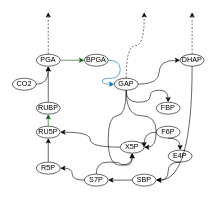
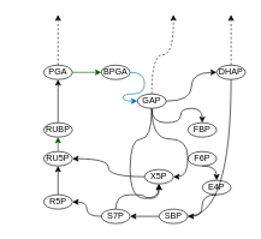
- <mxCell id="5" value="CO2" style="ellipse;whiteSpace=wrap;html=1;strokeColor=#000000;strokeWidth=1;" parent="1" vertex="1"><mxGeometry x="20" y="130" width="40" height="20" as="geometry" /></mxCell>
- <mxCell id="25" value="" style="edgeStyle=orthogonalEdgeStyle;rounded=0;orthogonalLoop=1;jettySize=auto;html=1;exitX=1;exitY=0.5;exitDx=0;exitDy=0;strokeWidth=1;curved=1;entryX=0.5;entryY=1;entryDx=0;entryDy=0;strokeColor=#000000;" parent="1" source="5" target="27" edge="1"><mxGeometry x="-360" y="30" as="geometry" /></mxCell>
- <mxCell id="12" value="" style="edgeStyle=orthogonalEdgeStyle;curved=1;rounded=0;orthogonalLoop=1;jettySize=auto;html=1;exitX=0;exitY=0.5;exitDx=0;exitDy=0;strokeColor=#000000;entryX=1;entryY=0.5;entryDx=0;entryDy=0;" parent="1" source="6" target="11" edge="1"><mxGeometry x="-360" y="30" as="geometry"><mxPoint x="-210" y="290" as="targetPoint" /></mxGeometry></mxCell>
- <mxCell id="16" value="" style="edgeStyle=orthogonalEdgeStyle;curved=1;rounded=0;orthogonalLoop=1;jettySize=auto;html=1;exitX=0.5;exitY=1;exitDx=0;exitDy=0;entryX=1;entryY=0.5;entryDx=0;entryDy=0;strokeColor=#000000;" parent="1" source="2" target="15" edge="1"><mxGeometry x="-360" y="30" as="geometry"><Array as="points"><mxPoint x="320" y="300" /></Array></mxGeometry></mxCell>
+ <mxCell id="16" value="" style="edgeStyle=orthogonalEdgeStyle;curved=1;rounded=0;orthogonalLoop=1;jettySize=auto;html=1;exitX=0.5;exitY=1;exitDx=0;exitDy=0;entryX=1;entryY=0.5;entryDx=0;entryDy=0;strokeColor=#000000;endArrow=none;" parent="1" source="2" target="15" edge="1"><mxGeometry x="-360" y="30" as="geometry"><Array as="points"><mxPoint x="320" y="300" /></Array></mxGeometry></mxCell>
